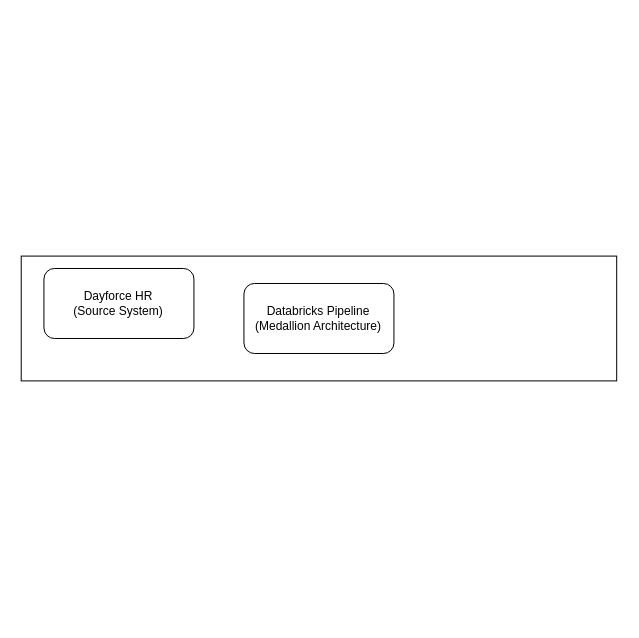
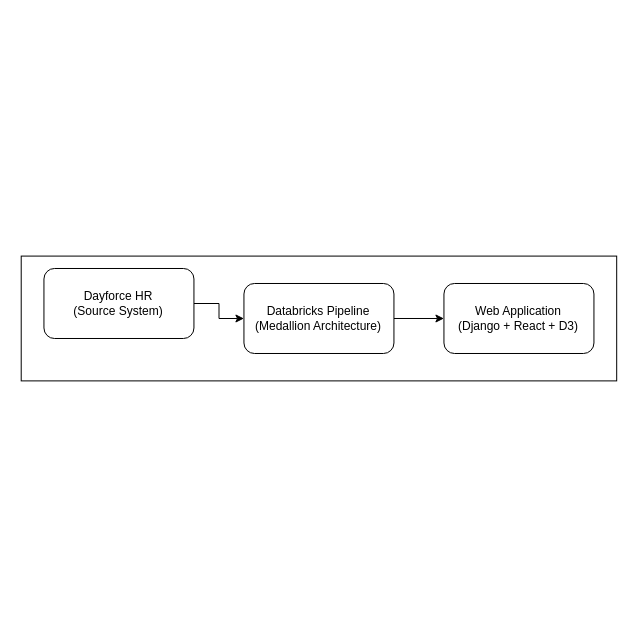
+ <mxCell id="4" style="edgeStyle=orthogonalEdgeStyle;rounded=0;orthogonalLoop=1;jettySize=auto;html=1;entryX=0;entryY=0.5;entryDx=0;entryDy=0;" parent="2" source="5" target="7" edge="1"><mxGeometry relative="1" as="geometry" /></mxCell>
+ <mxCell id="6" style="edgeStyle=orthogonalEdgeStyle;rounded=0;orthogonalLoop=1;jettySize=auto;html=1;entryX=0;entryY=0.5;entryDx=0;entryDy=0;" parent="2" source="7" target="8" edge="1"><mxGeometry relative="1" as="geometry" /></mxCell>
+ <mxCell id="8" value="Web Application&lt;div&gt;(Django + React + D3)&lt;/div&gt;" style="rounded=1;whiteSpace=wrap;html=1;shadow=0;" parent="2" vertex="1"><mxGeometry x="422.74" y="27.4" width="150" height="70" as="geometry" /></mxCell>
